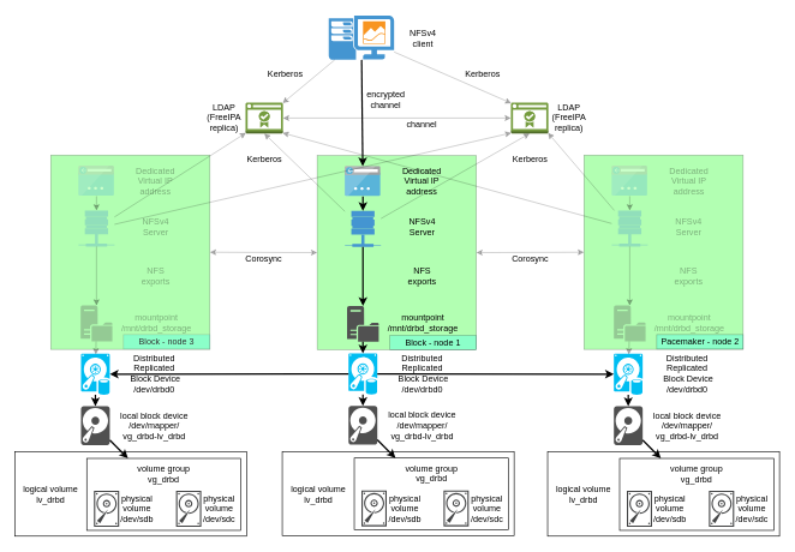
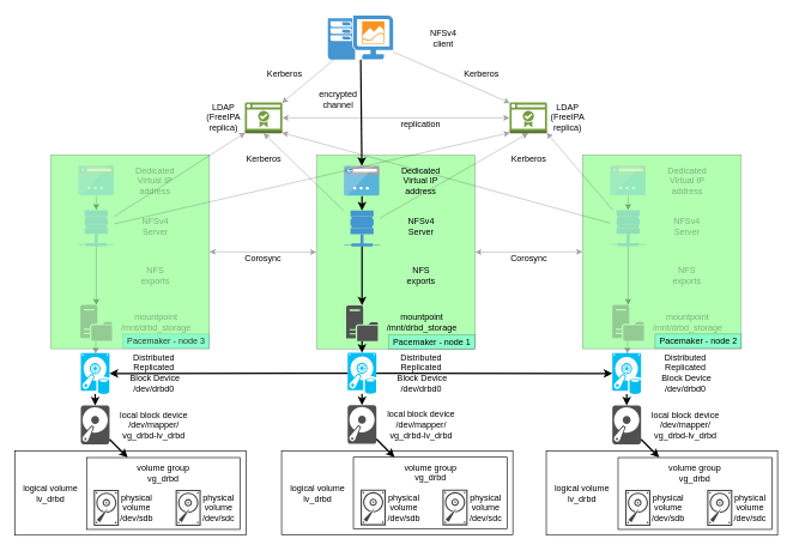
- <mxCell id="93" value="NFSv4 client" style="text;html=1;strokeColor=none;fillColor=none;align=center;verticalAlign=middle;whiteSpace=wrap;rounded=0;shadow=0;labelBackgroundColor=none;opacity=30;" parent="1" vertex="1"><mxGeometry x="556.5" y="41.5" width="60" height="20" as="geometry" /></mxCell>
+ <mxCell id="93" value="NFSv4 client" style="text;html=1;strokeColor=none;fillColor=none;align=center;verticalAlign=middle;whiteSpace=wrap;rounded=0;shadow=0;labelBackgroundColor=none;opacity=30;" parent="1" vertex="1"><mxGeometry x="586.5" y="41.5" width="60" height="20" as="geometry" /></mxCell>
- <mxCell id="97" value="encrypted&lt;br&gt;channel" style="text;html=1;strokeColor=none;fillColor=none;align=center;verticalAlign=middle;whiteSpace=wrap;rounded=0;shadow=0;labelBackgroundColor=none;" parent="1" vertex="1"><mxGeometry x="501" y="128" width="69" height="20" as="geometry" /></mxCell>
+ <mxCell id="97" value="encrypted&lt;br&gt;channel" style="text;html=1;strokeColor=none;fillColor=none;align=center;verticalAlign=middle;whiteSpace=wrap;rounded=0;shadow=0;labelBackgroundColor=none;" parent="1" vertex="1"><mxGeometry x="436" y="128" width="69" height="20" as="geometry" /></mxCell>
- <mxCell id="81" value="channel" style="text;html=1;strokeColor=none;fillColor=none;align=center;verticalAlign=middle;whiteSpace=wrap;rounded=0;shadow=0;labelBackgroundColor=none;" parent="1" vertex="1"><mxGeometry x="551" y="161.5" width="69" height="20" as="geometry" /></mxCell>
+ <mxCell id="81" value="replication" style="text;html=1;strokeColor=none;fillColor=none;align=center;verticalAlign=middle;whiteSpace=wrap;rounded=0;shadow=0;labelBackgroundColor=none;" parent="1" vertex="1"><mxGeometry x="551" y="161.5" width="69" height="20" as="geometry" /></mxCell>
- <mxCell id="106" value="Block - node 3" style="text;html=1;strokeColor=#666666;fillColor=#33FFFF;align=center;verticalAlign=middle;whiteSpace=wrap;rounded=0;shadow=0;labelBackgroundColor=none;opacity=30;fontColor=#333333;" vertex="1" parent="1"><mxGeometry x="171" y="464" width="120" height="20" as="geometry" /></mxCell>
+ <mxCell id="106" value="Pacemaker - node 3" style="text;html=1;strokeColor=#666666;fillColor=#33FFFF;align=center;verticalAlign=middle;whiteSpace=wrap;rounded=0;shadow=0;labelBackgroundColor=none;opacity=30;fontColor=#333333;" vertex="1" parent="1"><mxGeometry x="171" y="464" width="120" height="20" as="geometry" /></mxCell>
- <mxCell id="104" value="Block - node 1" style="text;html=1;strokeColor=#000000;fillColor=#33FFFF;align=center;verticalAlign=middle;whiteSpace=wrap;rounded=0;shadow=0;labelBackgroundColor=none;opacity=30;" parent="1" vertex="1"><mxGeometry x="541" y="465" width="120" height="20" as="geometry" /></mxCell>
+ <mxCell id="104" value="Pacemaker - node 1" style="text;html=1;strokeColor=#000000;fillColor=#33FFFF;align=center;verticalAlign=middle;whiteSpace=wrap;rounded=0;shadow=0;labelBackgroundColor=none;opacity=30;" parent="1" vertex="1"><mxGeometry x="541" y="465" width="120" height="20" as="geometry" /></mxCell>
